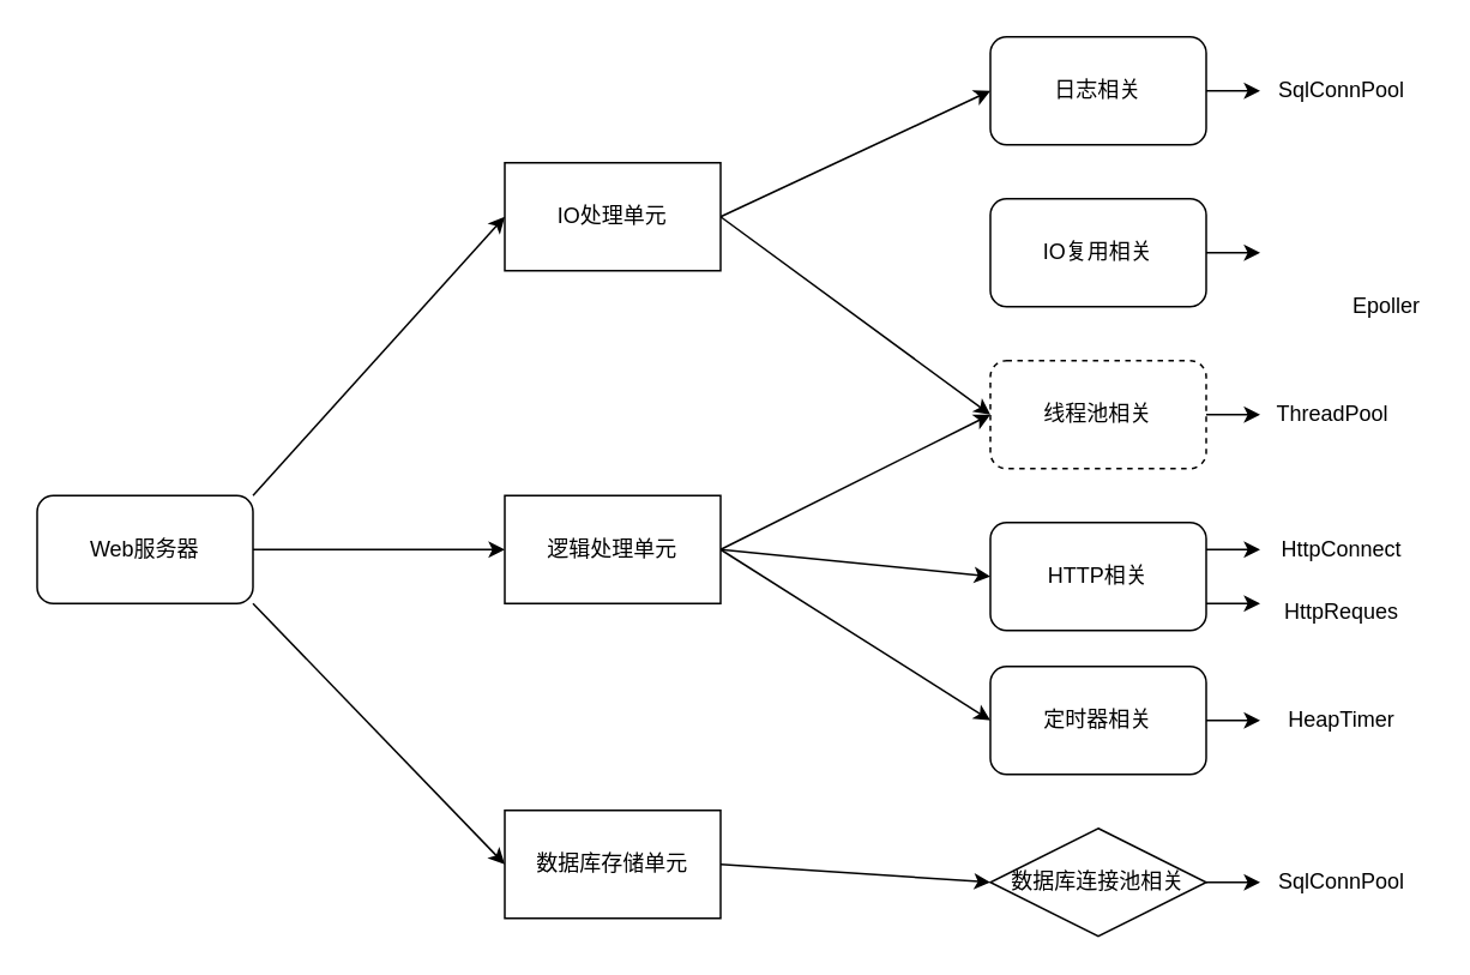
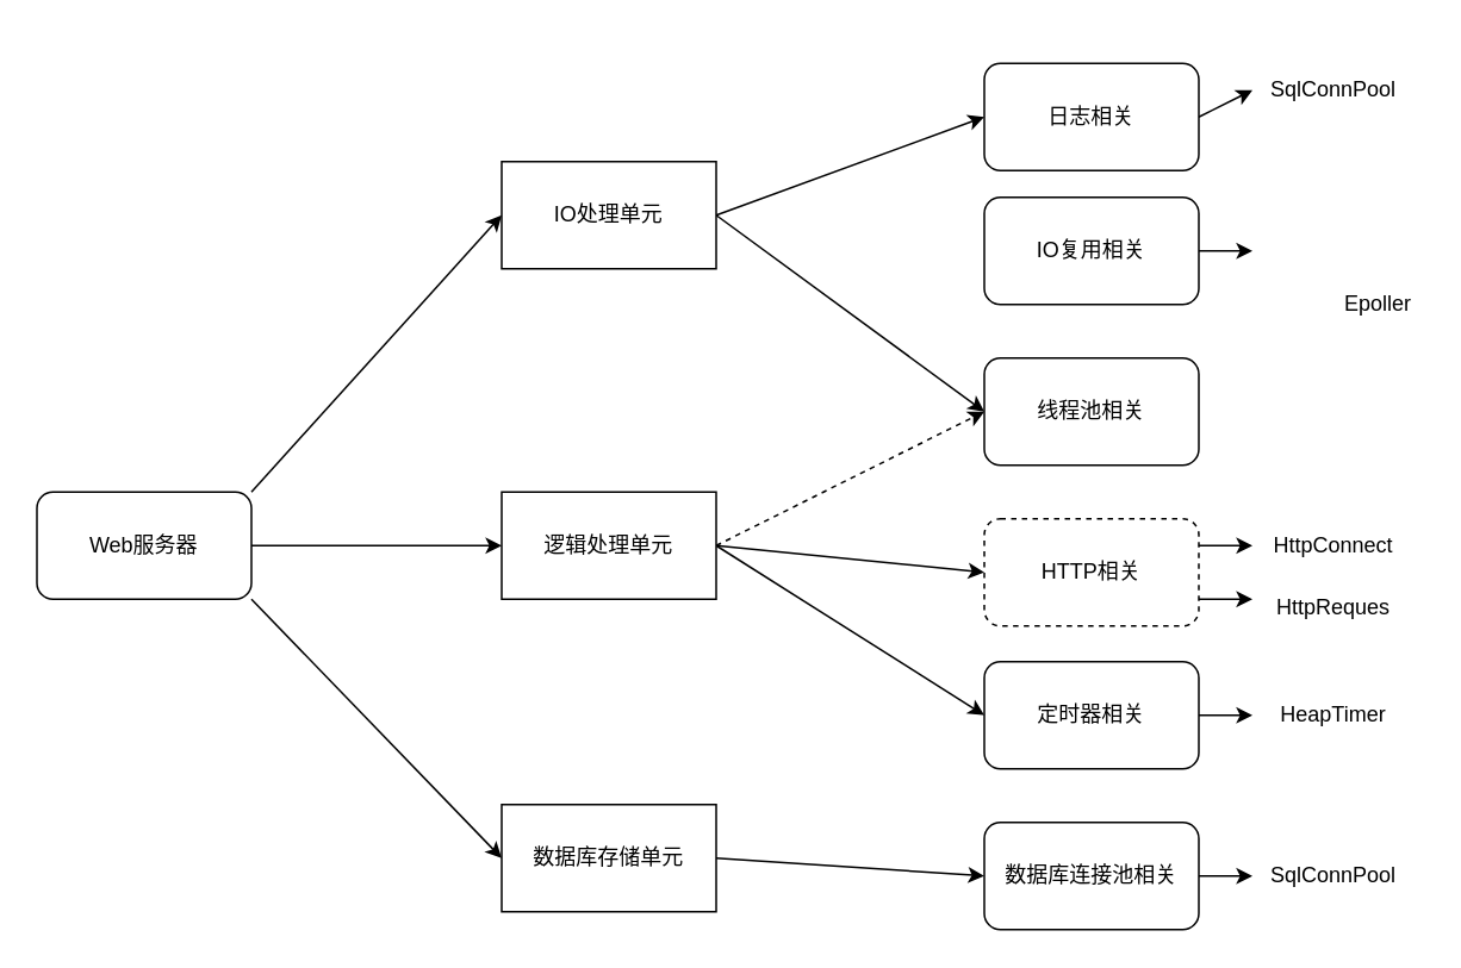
- <mxCell id="18" value="日志相关" style="rounded=1;whiteSpace=wrap;html=1;" vertex="1" parent="1"><mxGeometry x="550" y="20" width="120" height="60" as="geometry" /></mxCell>
+ <mxCell id="18" value="日志相关" style="rounded=1;whiteSpace=wrap;html=1;" vertex="1" parent="1"><mxGeometry x="550" y="35" width="120" height="60" as="geometry" /></mxCell>
- <mxCell id="25" value="线程池相关" style="rounded=1;whiteSpace=wrap;html=1;dashed=1;" vertex="1" parent="1"><mxGeometry x="550" y="200" width="120" height="60" as="geometry" /></mxCell>
+ <mxCell id="25" value="线程池相关" style="rounded=1;whiteSpace=wrap;html=1;" vertex="1" parent="1"><mxGeometry x="550" y="200" width="120" height="60" as="geometry" /></mxCell>
- <mxCell id="24" style="edgeStyle=none;rounded=0;orthogonalLoop=1;jettySize=auto;html=1;exitX=1;exitY=0.5;exitDx=0;exitDy=0;" edge="1" parent="1" source="25" target="30"><mxGeometry relative="1" as="geometry"><mxPoint x="690" y="230" as="targetPoint" /></mxGeometry></mxCell>
- <mxCell id="30" value="ThreadPool" style="text;html=1;align=center;verticalAlign=middle;resizable=0;points=[];autosize=1;strokeColor=none;fillColor=none;" vertex="1" parent="1"><mxGeometry x="700" y="220" width="80" height="20" as="geometry" /></mxCell>
- <mxCell id="9" style="edgeStyle=none;rounded=0;orthogonalLoop=1;jettySize=auto;html=1;exitX=1;exitY=0.5;exitDx=0;exitDy=0;entryX=0;entryY=0.5;entryDx=0;entryDy=0;" edge="1" parent="1" source="12" target="25"><mxGeometry relative="1" as="geometry"><mxPoint x="540" y="320" as="targetPoint" /></mxGeometry></mxCell>
+ <mxCell id="9" style="edgeStyle=none;rounded=0;orthogonalLoop=1;jettySize=auto;html=1;exitX=1;exitY=0.5;exitDx=0;exitDy=0;entryX=0;entryY=0.5;entryDx=0;entryDy=0;dashed=1;" edge="1" parent="1" source="12" target="25"><mxGeometry relative="1" as="geometry"><mxPoint x="540" y="320" as="targetPoint" /></mxGeometry></mxCell>
- <mxCell id="23" value="HTTP相关" style="rounded=1;whiteSpace=wrap;html=1;" vertex="1" parent="1"><mxGeometry x="550" y="290" width="120" height="60" as="geometry" /></mxCell>
+ <mxCell id="23" value="HTTP相关" style="rounded=1;whiteSpace=wrap;html=1;dashed=1;" vertex="1" parent="1"><mxGeometry x="550" y="290" width="120" height="60" as="geometry" /></mxCell>
- <mxCell id="16" value="数据库连接池相关" style="rhombus;whiteSpace=wrap;html=1;" vertex="1" parent="1"><mxGeometry x="550" y="460" width="120" height="60" as="geometry" /></mxCell>
+ <mxCell id="16" value="数据库连接池相关" style="rounded=1;whiteSpace=wrap;html=1;" vertex="1" parent="1"><mxGeometry x="550" y="460" width="120" height="60" as="geometry" /></mxCell>
